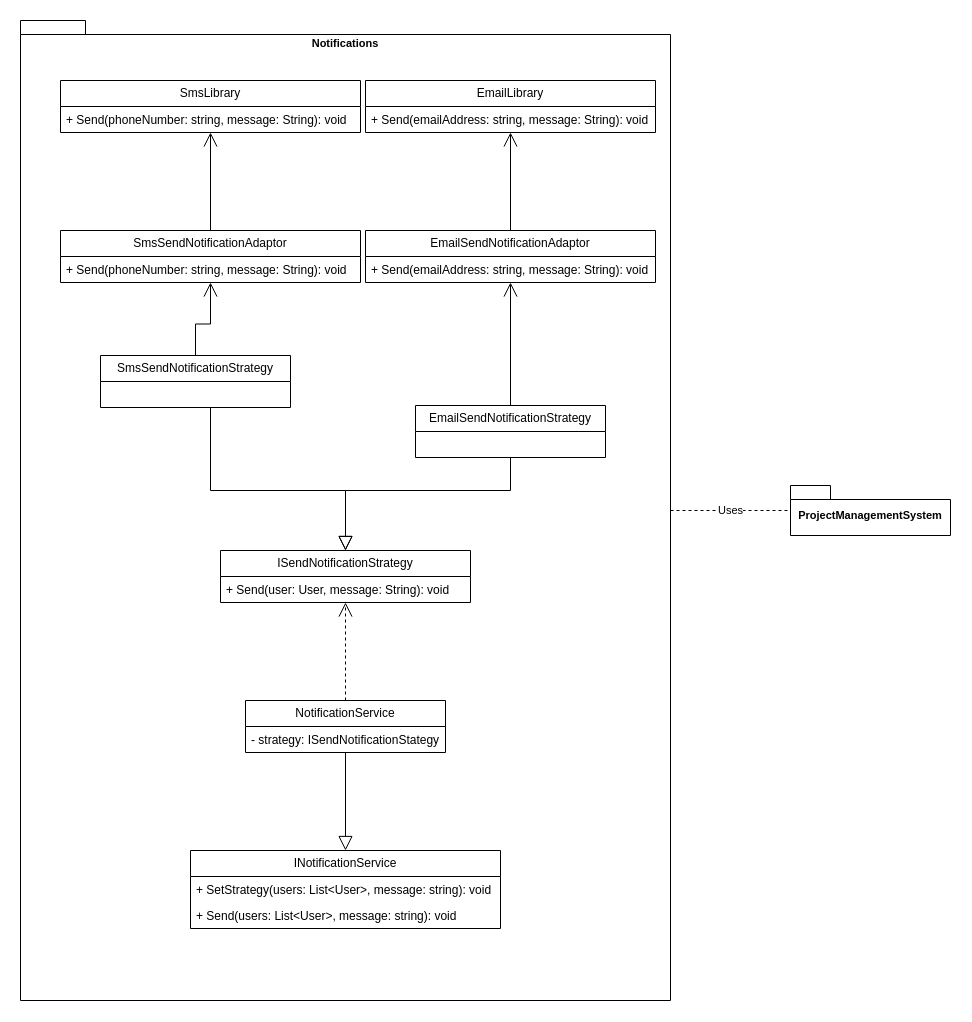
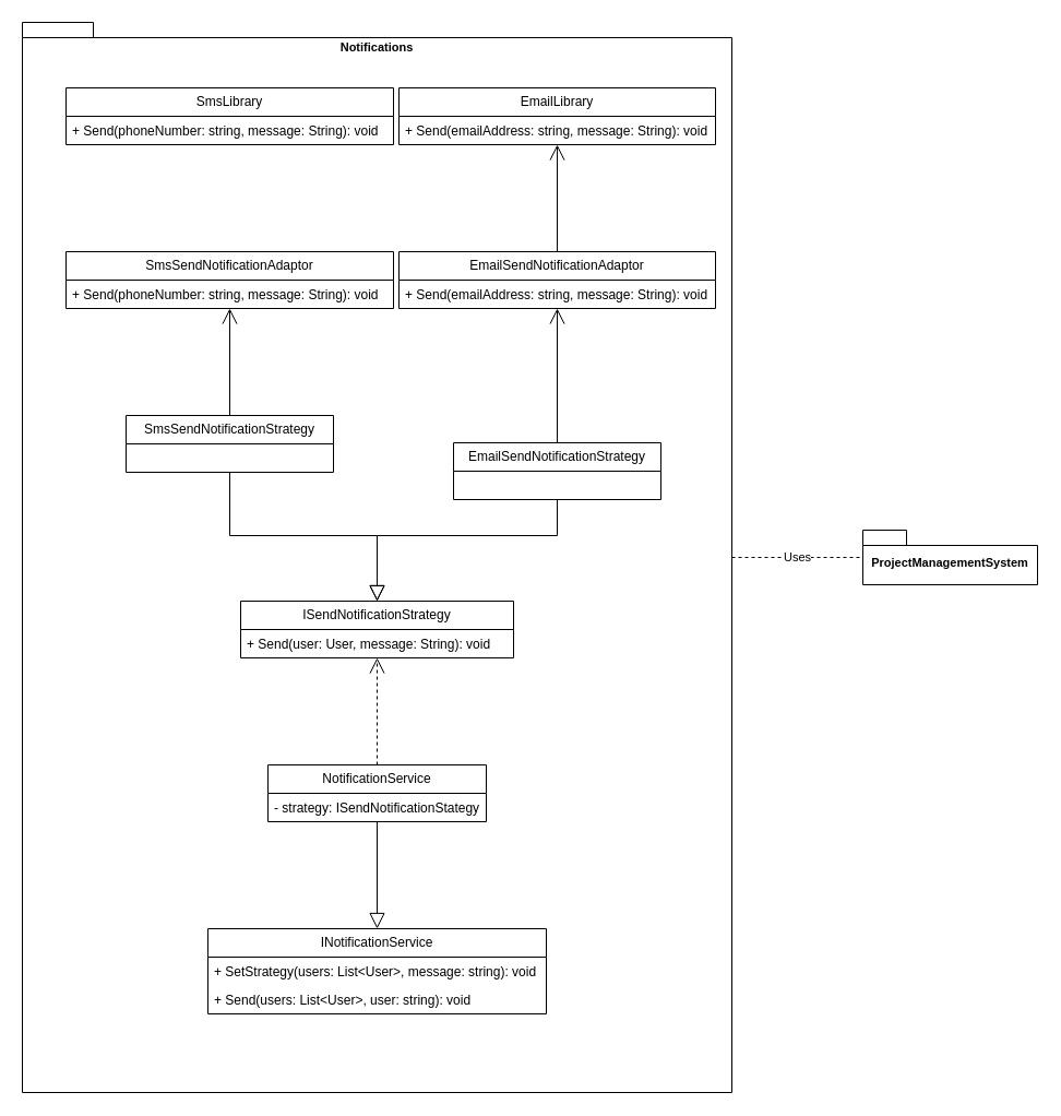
- <mxCell id="8" style="edgeStyle=orthogonalEdgeStyle;rounded=0;orthogonalLoop=1;jettySize=auto;html=1;endArrow=open;endFill=0;strokeWidth=1;startSize=12;endSize=12;" parent="1" source="9" target="4" edge="1"><mxGeometry relative="1" as="geometry" /></mxCell>
- <mxCell id="15" value="SmsSendNotificationStrategy" style="swimlane;fontStyle=0;childLayout=stackLayout;horizontal=1;startSize=26;fillColor=none;horizontalStack=0;resizeParent=1;resizeParentMax=0;resizeLast=0;collapsible=1;marginBottom=0;whiteSpace=wrap;html=1;" parent="1" vertex="1"><mxGeometry x="100" y="355" width="190" height="52" as="geometry" /></mxCell>
+ <mxCell id="15" value="SmsSendNotificationStrategy" style="swimlane;fontStyle=0;childLayout=stackLayout;horizontal=1;startSize=26;fillColor=none;horizontalStack=0;resizeParent=1;resizeParentMax=0;resizeLast=0;collapsible=1;marginBottom=0;whiteSpace=wrap;html=1;" parent="1" vertex="1"><mxGeometry x="115" y="380" width="190" height="52" as="geometry" /></mxCell>
- <mxCell id="28" value="+ Send(users: List&amp;lt;User&amp;gt;, message: string): void" style="text;strokeColor=none;fillColor=none;align=left;verticalAlign=top;spacingLeft=4;spacingRight=4;overflow=hidden;rotatable=0;points=[[0,0.5],[1,0.5]];portConstraint=eastwest;whiteSpace=wrap;html=1;" parent="26" vertex="1"><mxGeometry y="52" width="310" height="26" as="geometry" /></mxCell>
+ <mxCell id="28" value="+ Send(users: List&amp;lt;User&amp;gt;, user: string): void" style="text;strokeColor=none;fillColor=none;align=left;verticalAlign=top;spacingLeft=4;spacingRight=4;overflow=hidden;rotatable=0;points=[[0,0.5],[1,0.5]];portConstraint=eastwest;whiteSpace=wrap;html=1;" parent="26" vertex="1"><mxGeometry y="52" width="310" height="26" as="geometry" /></mxCell>
